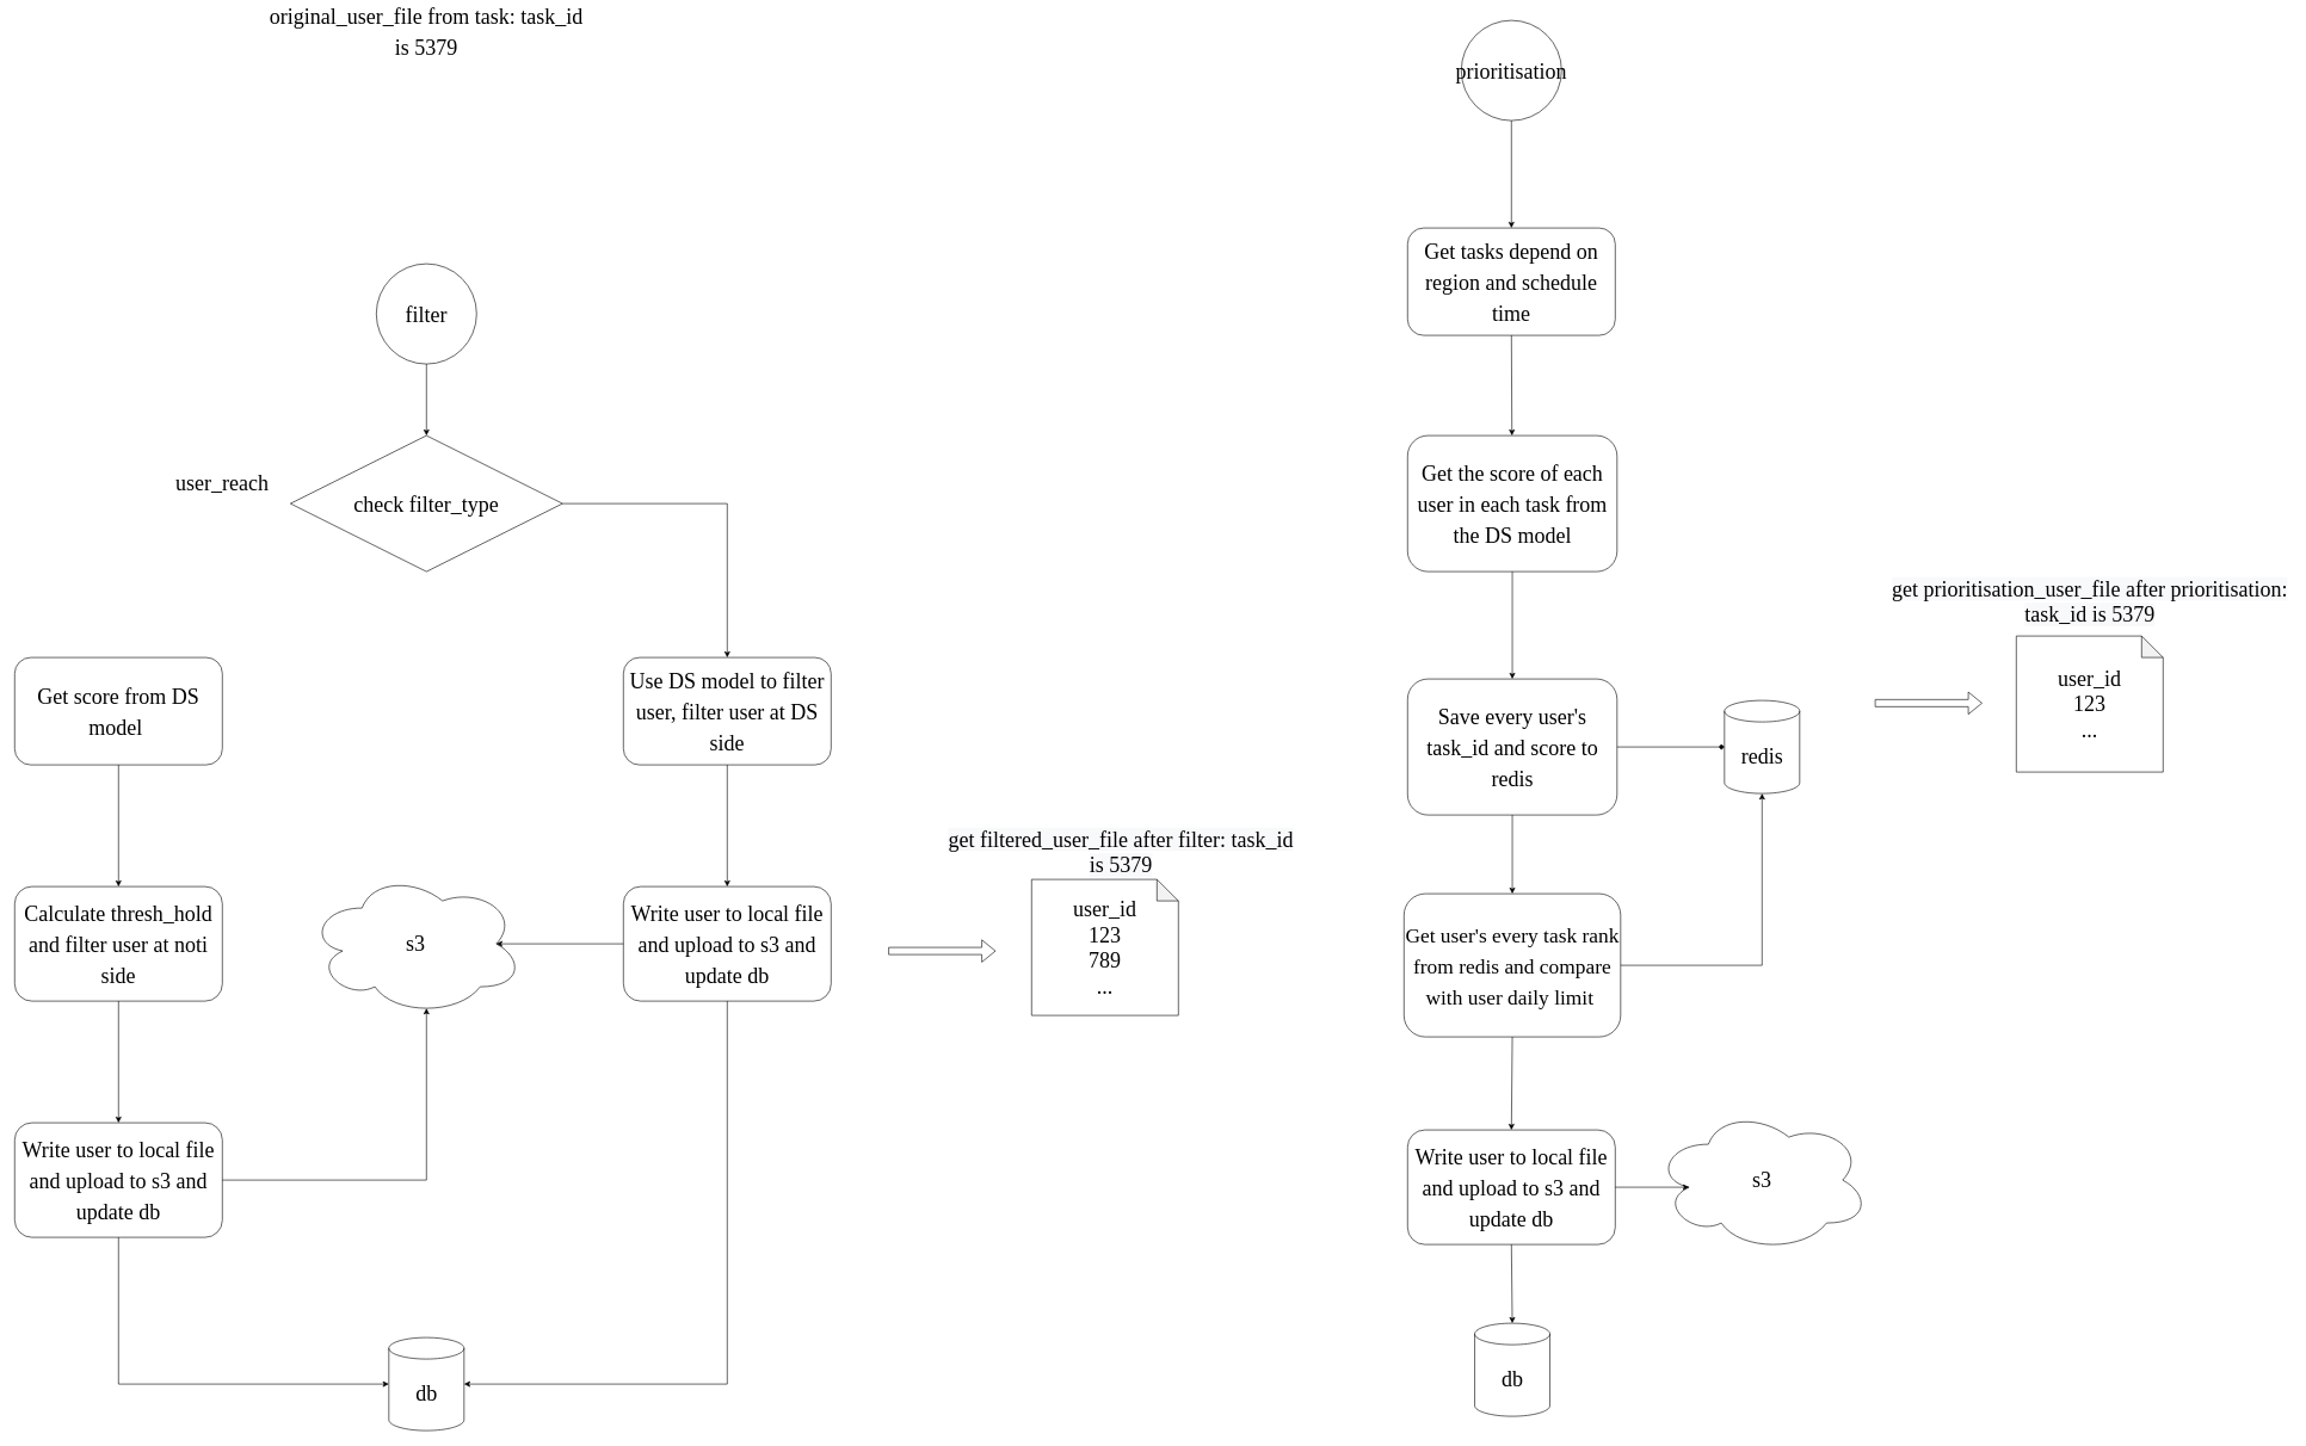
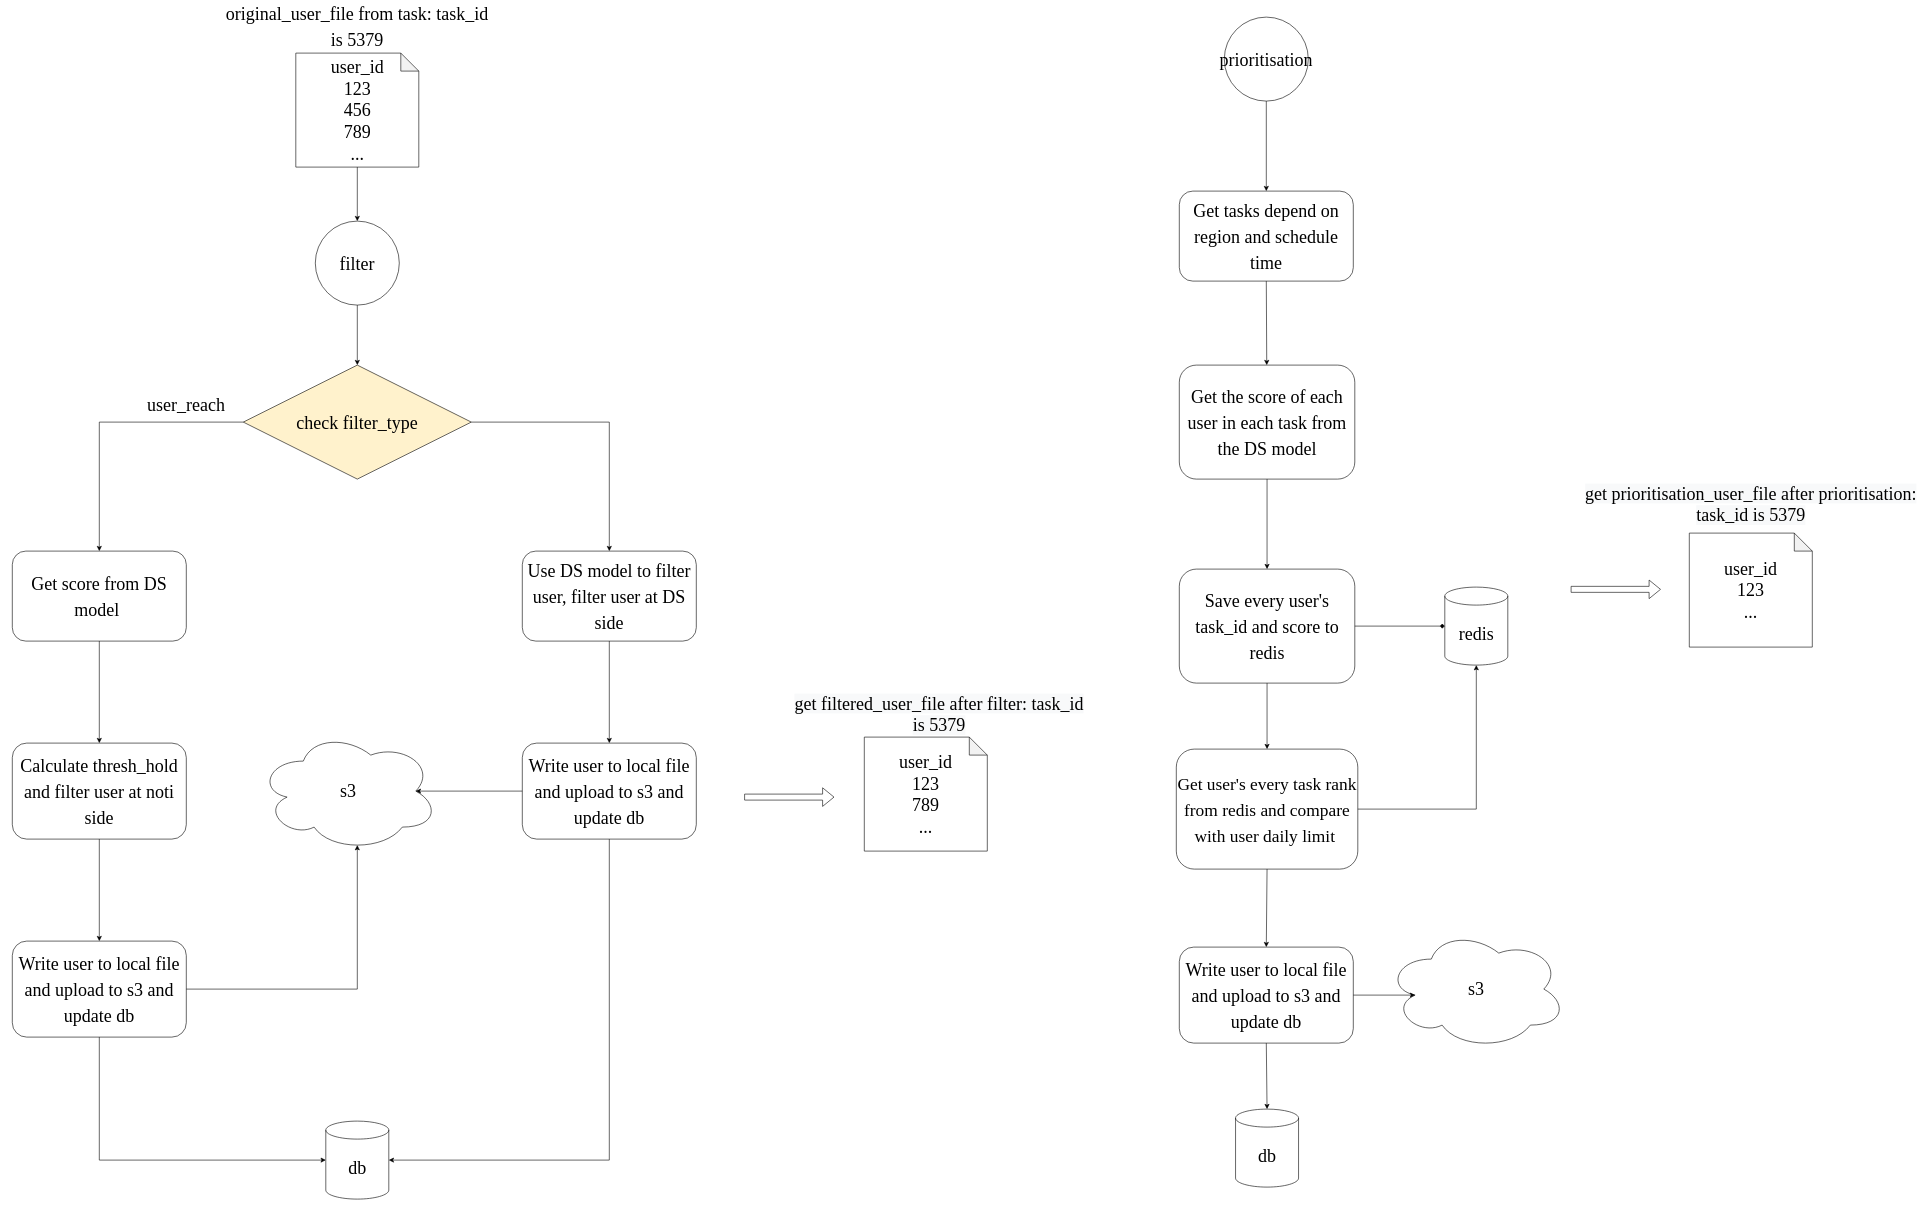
+ <mxCell id="2" value="&lt;font style=&quot;&quot; face=&quot;Verdana&quot;&gt;&lt;font style=&quot;font-size: 30px;&quot;&gt;user_id&lt;br&gt;123&lt;br&gt;456&lt;br&gt;789&lt;br&gt;...&lt;/font&gt;&lt;br&gt;&lt;/font&gt;" style="shape=note;whiteSpace=wrap;html=1;backgroundOutline=1;darkOpacity=0.05;" vertex="1" parent="1"><mxGeometry x="492.5" y="80" width="205" height="190" as="geometry" /></mxCell>
+ <mxCell id="5" value="" style="endArrow=classic;html=1;rounded=0;fontFamily=Verdana;fontSize=36;exitX=0.5;exitY=1;exitDx=0;exitDy=0;exitPerimeter=0;entryX=0.5;entryY=0;entryDx=0;entryDy=0;" edge="1" parent="1" source="2" target="4"><mxGeometry width="50" height="50" relative="1" as="geometry"><mxPoint x="1195" y="390" as="sourcePoint" /><mxPoint x="1245" y="340" as="targetPoint" /></mxGeometry></mxCell>
+ <mxCell id="10" value="" style="endArrow=classic;html=1;rounded=0;fontFamily=Verdana;fontSize=36;edgeStyle=orthogonalEdgeStyle;entryX=0.5;entryY=0;entryDx=0;entryDy=0;exitX=0;exitY=0.5;exitDx=0;exitDy=0;" edge="1" parent="1" source="6" target="8"><mxGeometry width="50" height="50" relative="1" as="geometry"><mxPoint x="450" y="820" as="sourcePoint" /><mxPoint x="500" y="770" as="targetPoint" /></mxGeometry></mxCell>
- <mxCell id="6" value="&lt;font style=&quot;font-size: 30px;&quot;&gt;check filter_type&lt;/font&gt;" style="rhombus;whiteSpace=wrap;html=1;fontFamily=Verdana;fontSize=36;" vertex="1" parent="1"><mxGeometry x="405" y="600" width="380" height="190" as="geometry" /></mxCell>
+ <mxCell id="6" value="&lt;font style=&quot;font-size: 30px;&quot;&gt;check filter_type&lt;/font&gt;" style="rhombus;whiteSpace=wrap;html=1;fontFamily=Verdana;fontSize=36;fillColor=#fff2cc;" vertex="1" parent="1"><mxGeometry x="405" y="600" width="380" height="190" as="geometry" /></mxCell>
